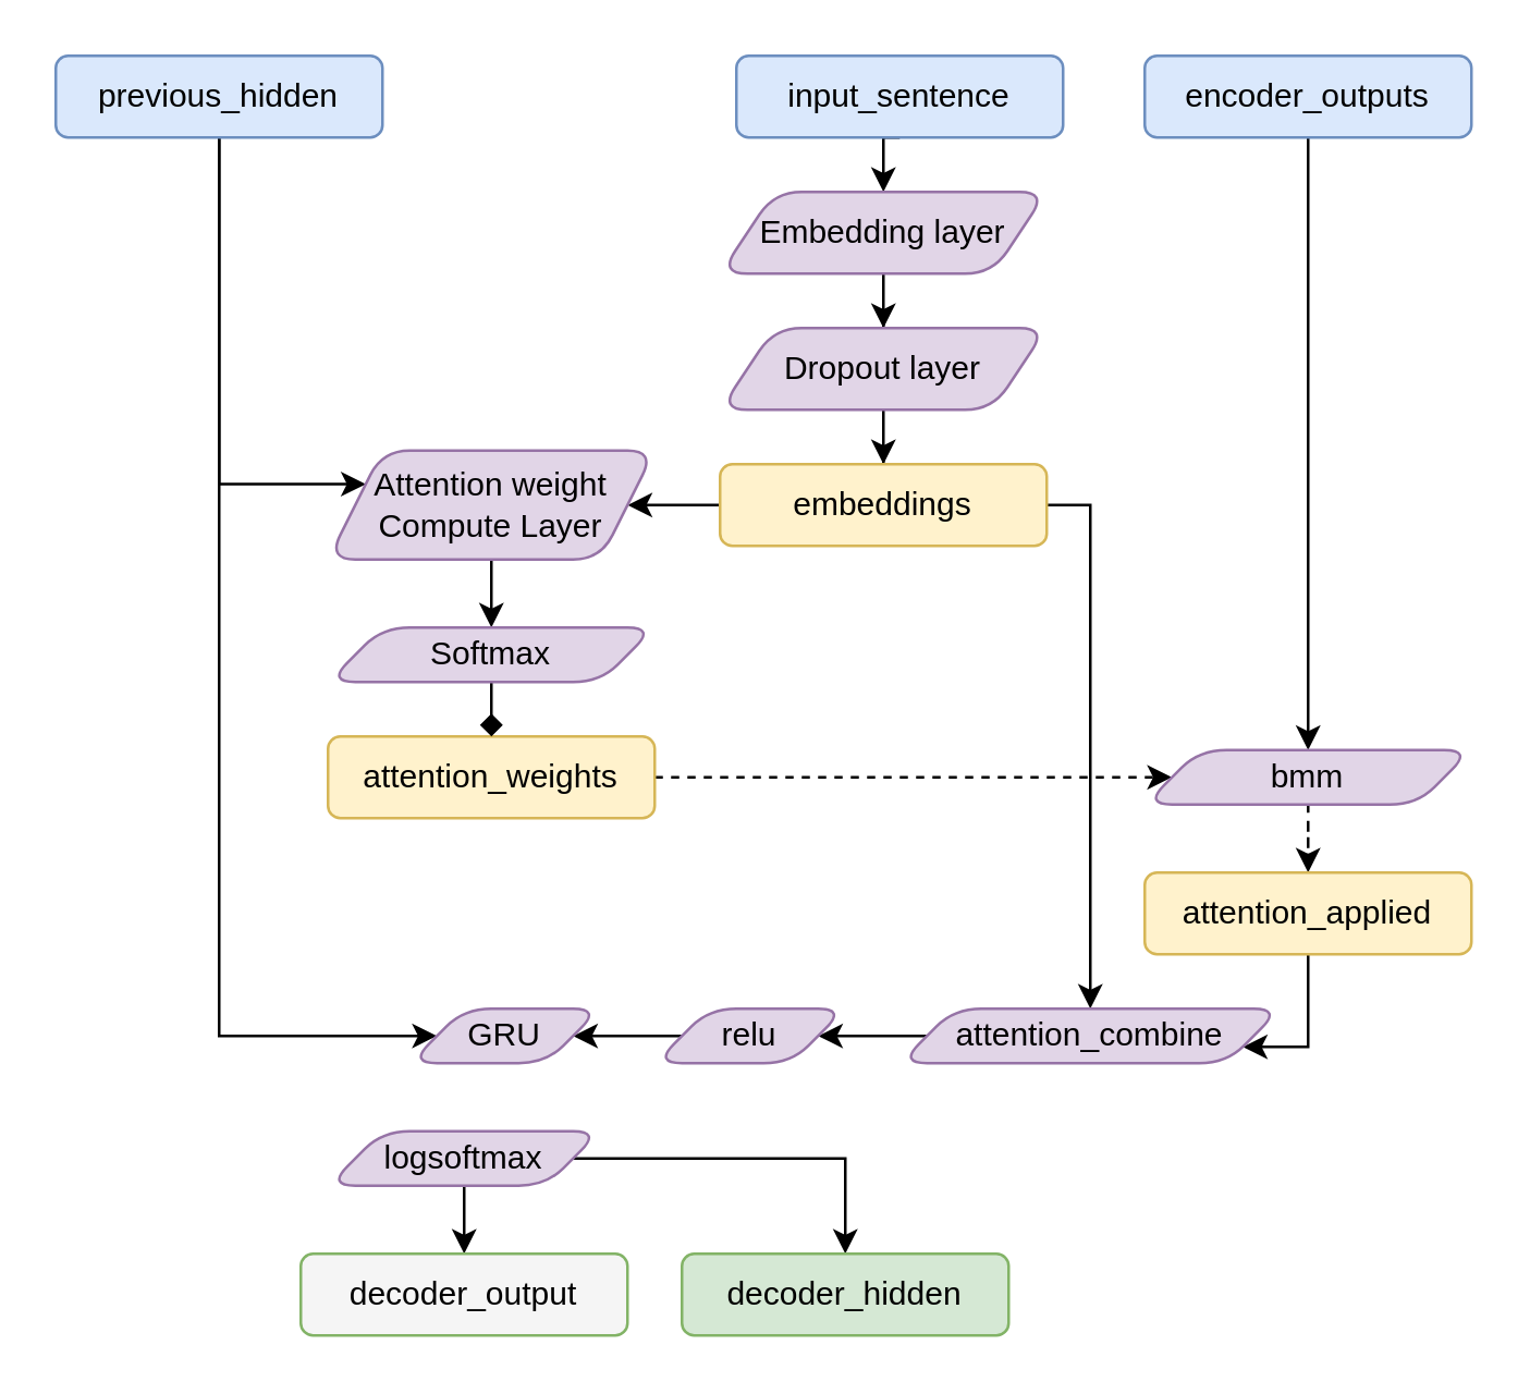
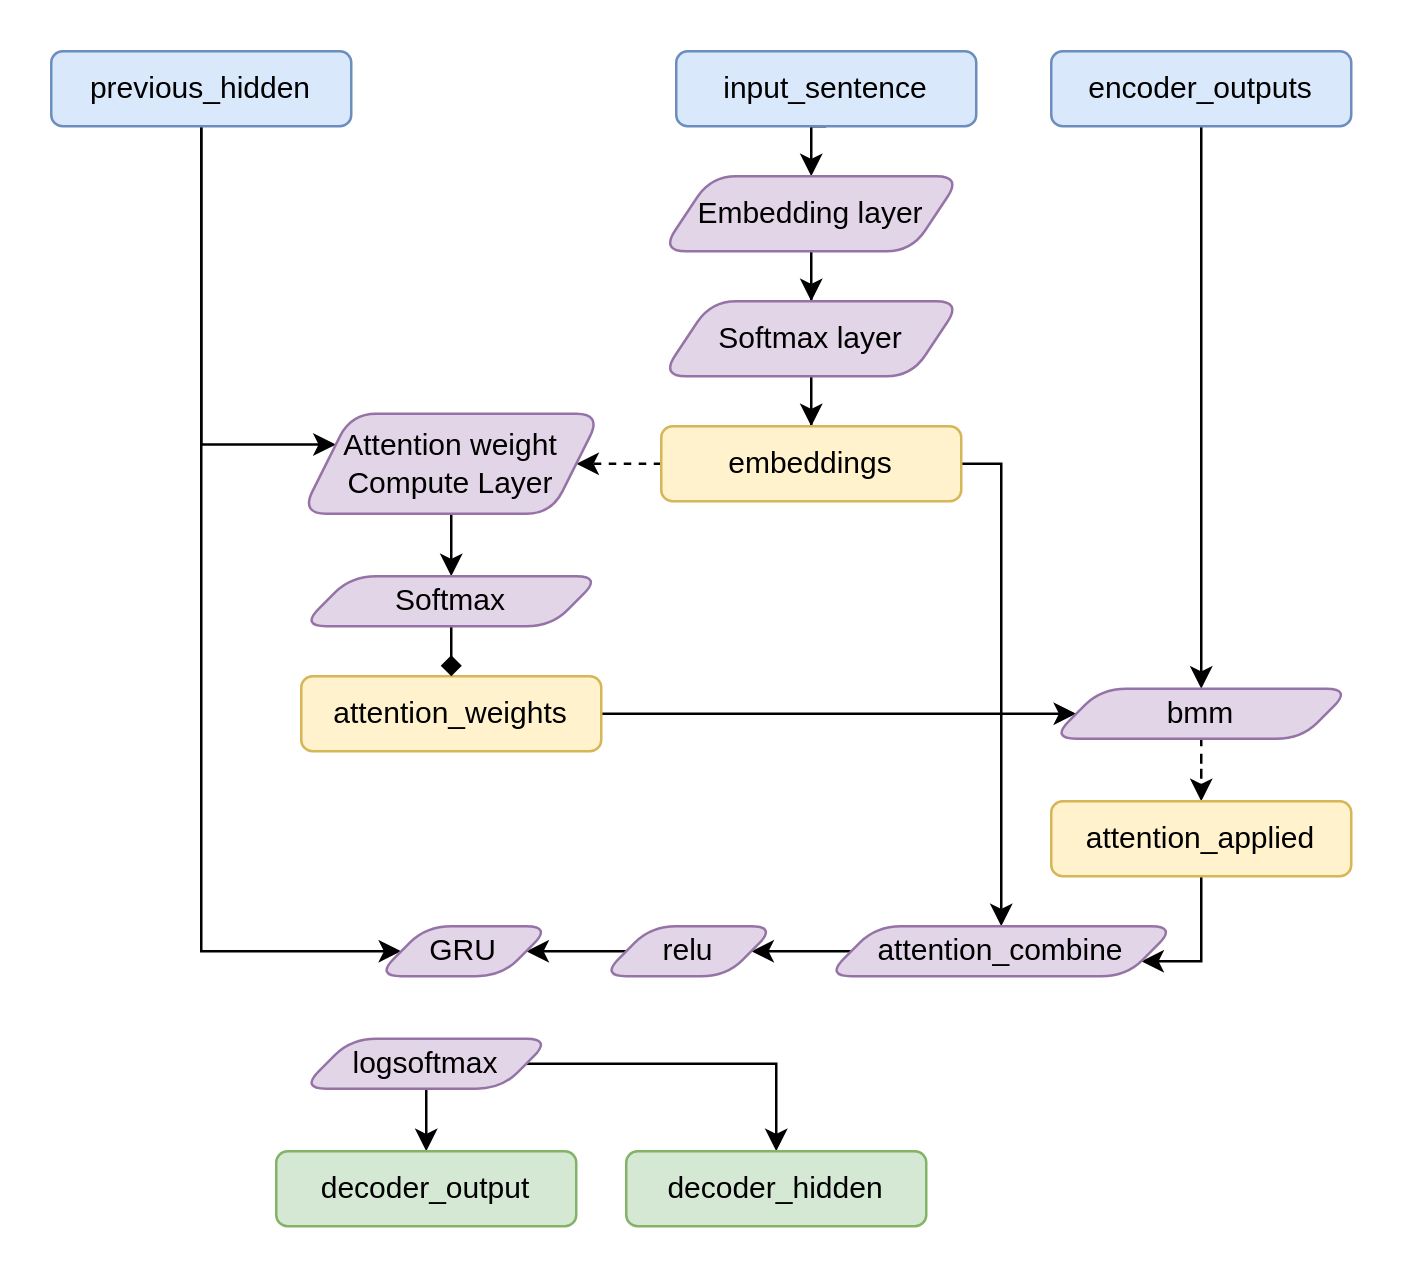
- <mxCell id="10" value="Dropout layer" style="shape=parallelogram;perimeter=parallelogramPerimeter;whiteSpace=wrap;html=1;fixedSize=1;rounded=1;glass=0;fillColor=#e1d5e7;strokeColor=#9673a6;" vertex="1" parent="1"><mxGeometry x="264" y="120" width="120" height="30" as="geometry" /></mxCell>
+ <mxCell id="10" value="Softmax layer" style="shape=parallelogram;perimeter=parallelogramPerimeter;whiteSpace=wrap;html=1;fixedSize=1;rounded=1;glass=0;fillColor=#e1d5e7;strokeColor=#9673a6;" vertex="1" parent="1"><mxGeometry x="264" y="120" width="120" height="30" as="geometry" /></mxCell>
- <mxCell id="14" style="edgeStyle=orthogonalEdgeStyle;rounded=0;orthogonalLoop=1;jettySize=auto;html=1;exitX=0;exitY=0.5;exitDx=0;exitDy=0;entryX=1;entryY=0.5;entryDx=0;entryDy=0;" edge="1" parent="1" source="15" target="17"><mxGeometry relative="1" as="geometry" /></mxCell>
+ <mxCell id="14" style="edgeStyle=orthogonalEdgeStyle;rounded=0;orthogonalLoop=1;jettySize=auto;html=1;exitX=0;exitY=0.5;exitDx=0;exitDy=0;entryX=1;entryY=0.5;entryDx=0;entryDy=0;dashed=1;" edge="1" parent="1" source="15" target="17"><mxGeometry relative="1" as="geometry" /></mxCell>
- <mxCell id="18" style="edgeStyle=orthogonalEdgeStyle;rounded=0;orthogonalLoop=1;jettySize=auto;html=1;entryX=0;entryY=0.5;entryDx=0;entryDy=0;dashed=1;" edge="1" parent="1" source="19" target="23"><mxGeometry relative="1" as="geometry" /></mxCell>
+ <mxCell id="18" style="edgeStyle=orthogonalEdgeStyle;rounded=0;orthogonalLoop=1;jettySize=auto;html=1;entryX=0;entryY=0.5;entryDx=0;entryDy=0;" edge="1" parent="1" source="19" target="23"><mxGeometry relative="1" as="geometry" /></mxCell>
- <mxCell id="34" value="decoder_output" style="rounded=1;whiteSpace=wrap;html=1;fillColor=#f5f5f5;strokeColor=#82b366;" vertex="1" parent="1"><mxGeometry x="110" y="460" width="120" height="30" as="geometry" /></mxCell>
+ <mxCell id="34" value="decoder_output" style="rounded=1;whiteSpace=wrap;html=1;fillColor=#d5e8d4;strokeColor=#82b366;" vertex="1" parent="1"><mxGeometry x="110" y="460" width="120" height="30" as="geometry" /></mxCell>
